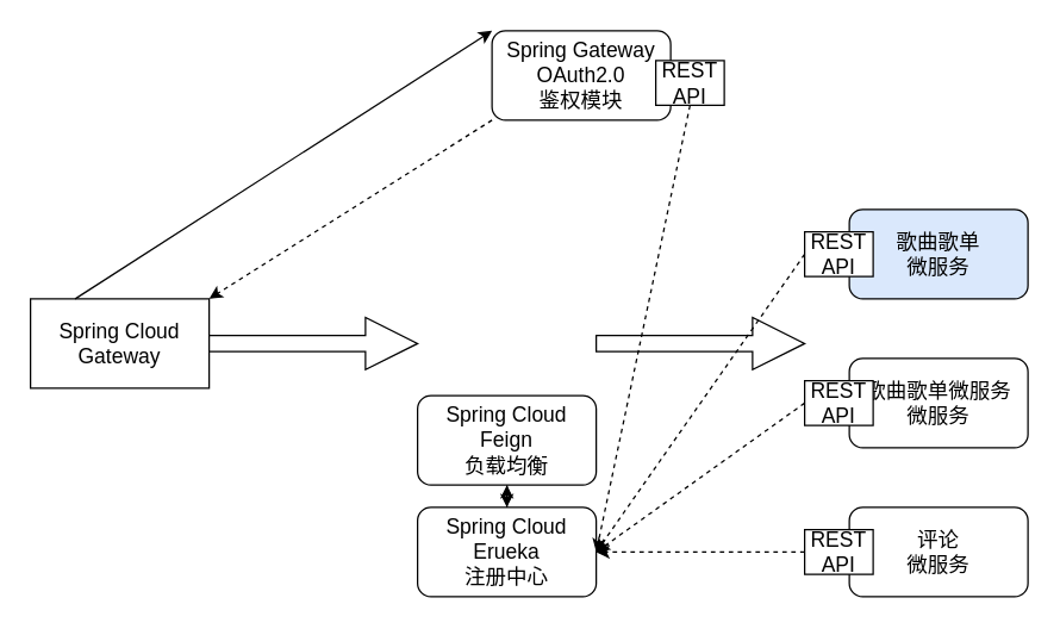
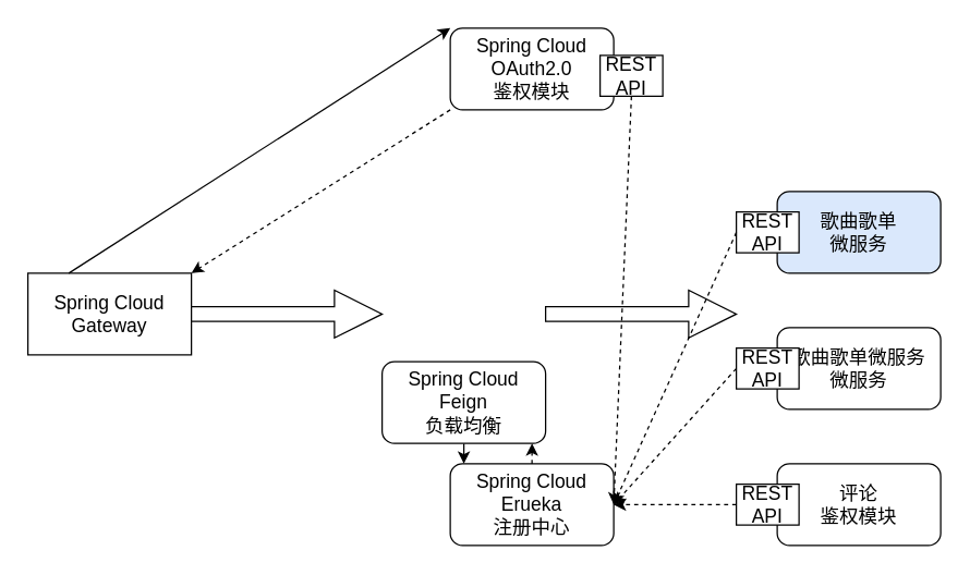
- <mxCell id="7" value="Spring Gateway OAuth2.0&lt;br style=&quot;font-size: 14px;&quot;&gt;鉴权模块" style="rounded=1;whiteSpace=wrap;html=1;fontSize=14;" vertex="1" parent="1"><mxGeometry x="330" y="20" width="120" height="60" as="geometry" /></mxCell>
+ <mxCell id="7" value="Spring Cloud OAuth2.0&lt;br style=&quot;font-size: 14px;&quot;&gt;鉴权模块" style="rounded=1;whiteSpace=wrap;html=1;fontSize=14;" vertex="1" parent="1"><mxGeometry x="330" y="20" width="120" height="60" as="geometry" /></mxCell>
- <mxCell id="6" value="Spring Cloud Erueka&lt;br style=&quot;font-size: 14px;&quot;&gt;注册中心" style="rounded=1;whiteSpace=wrap;html=1;fontSize=14;" vertex="1" parent="1"><mxGeometry x="280" y="340" width="120" height="60" as="geometry" /></mxCell>
+ <mxCell id="6" value="Spring Cloud Erueka&lt;br style=&quot;font-size: 14px;&quot;&gt;注册中心" style="rounded=1;whiteSpace=wrap;html=1;fontSize=14;" vertex="1" parent="1"><mxGeometry x="330" y="340" width="120" height="60" as="geometry" /></mxCell>
- <mxCell id="14" value="评论&lt;br style=&quot;font-size: 14px;&quot;&gt;微服务" style="rounded=1;whiteSpace=wrap;html=1;fontSize=14;" vertex="1" parent="1"><mxGeometry x="570" y="340" width="120" height="60" as="geometry" /></mxCell>
+ <mxCell id="14" value="评论&lt;br style=&quot;font-size: 14px;&quot;&gt;鉴权模块" style="rounded=1;whiteSpace=wrap;html=1;fontSize=14;" vertex="1" parent="1"><mxGeometry x="570" y="340" width="120" height="60" as="geometry" /></mxCell>
